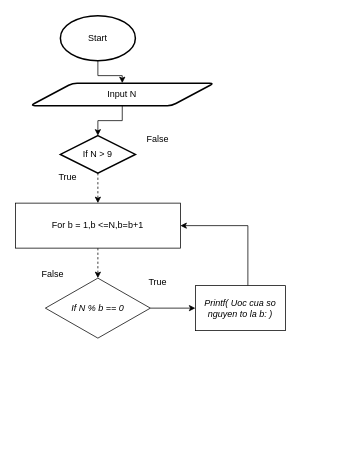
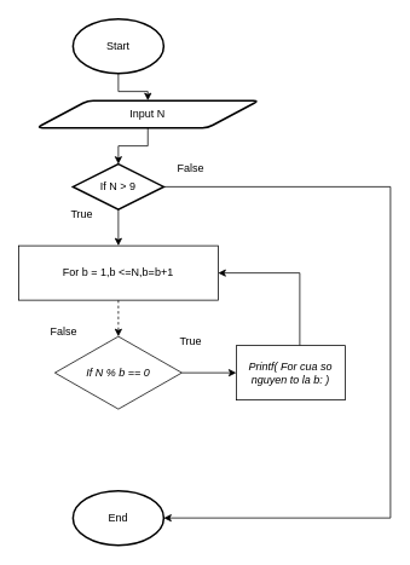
+ <mxCell id="11" style="edgeStyle=orthogonalEdgeStyle;rounded=0;orthogonalLoop=1;jettySize=auto;html=1;entryX=1;entryY=0.5;entryDx=0;entryDy=0;entryPerimeter=0;" parent="1" source="8" target="4" edge="1"><mxGeometry relative="1" as="geometry"><Array as="points"><mxPoint x="430" y="205" /><mxPoint x="430" y="570" /></Array></mxGeometry></mxCell>
- <mxCell id="7" value="" style="edgeStyle=orthogonalEdgeStyle;rounded=0;orthogonalLoop=1;jettySize=auto;html=1;dashed=1;" edge="1" parent="1" source="8" target="13"><mxGeometry relative="1" as="geometry" /></mxCell>
+ <mxCell id="7" value="" style="edgeStyle=orthogonalEdgeStyle;rounded=0;orthogonalLoop=1;jettySize=auto;html=1;" edge="1" parent="1" source="8" target="13"><mxGeometry relative="1" as="geometry" /></mxCell>
- <mxCell id="19" value="Printf( Uoc cua so nguyen to la b: )" style="whiteSpace=wrap;html=1;rounded=0;fontStyle=2;" vertex="1" parent="1"><mxGeometry x="260" y="380" width="120" height="60" as="geometry" /></mxCell>
+ <mxCell id="19" value="Printf( For cua so nguyen to la b: )" style="whiteSpace=wrap;html=1;rounded=0;fontStyle=2;" vertex="1" parent="1"><mxGeometry x="260" y="380" width="120" height="60" as="geometry" /></mxCell>
+ <mxCell id="4" value="End" style="strokeWidth=2;html=1;shape=mxgraph.flowchart.start_1;whiteSpace=wrap;" parent="1" vertex="1"><mxGeometry x="80" y="540" width="100" height="60" as="geometry" /></mxCell>
